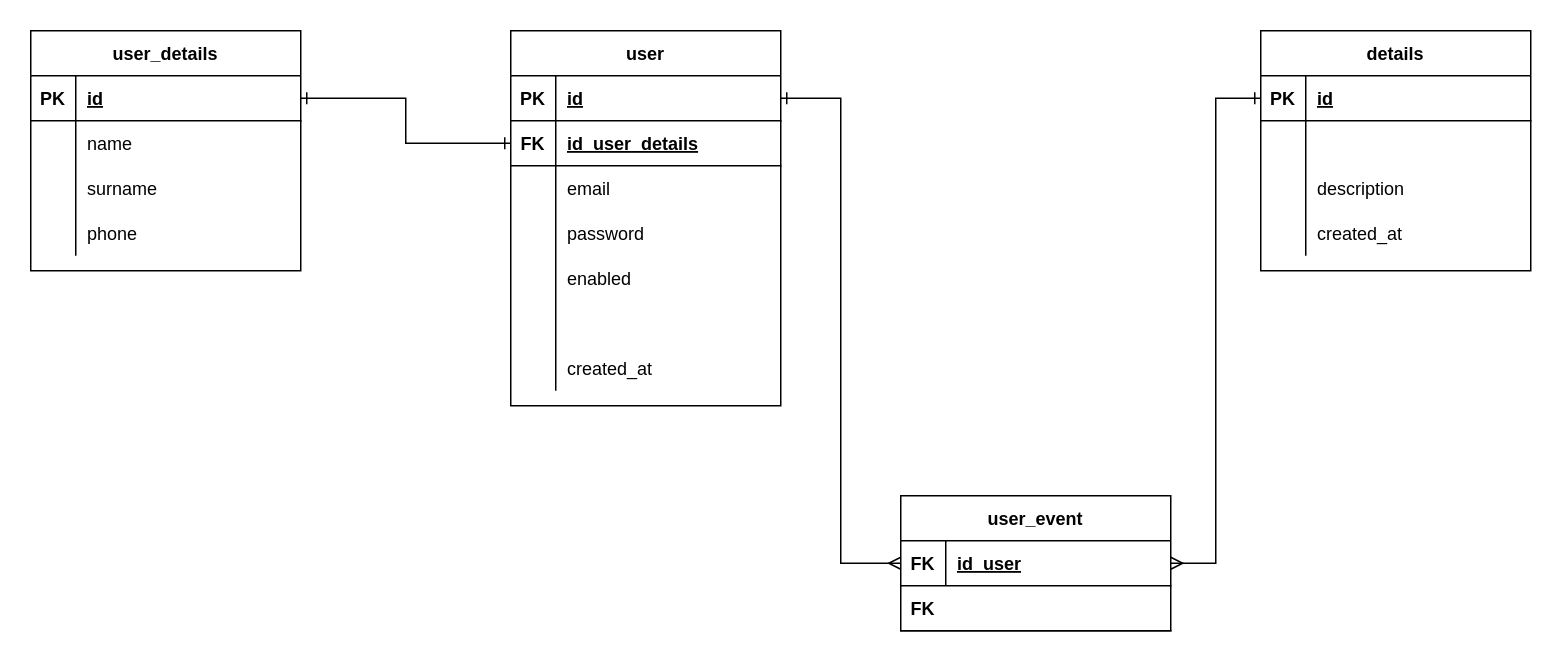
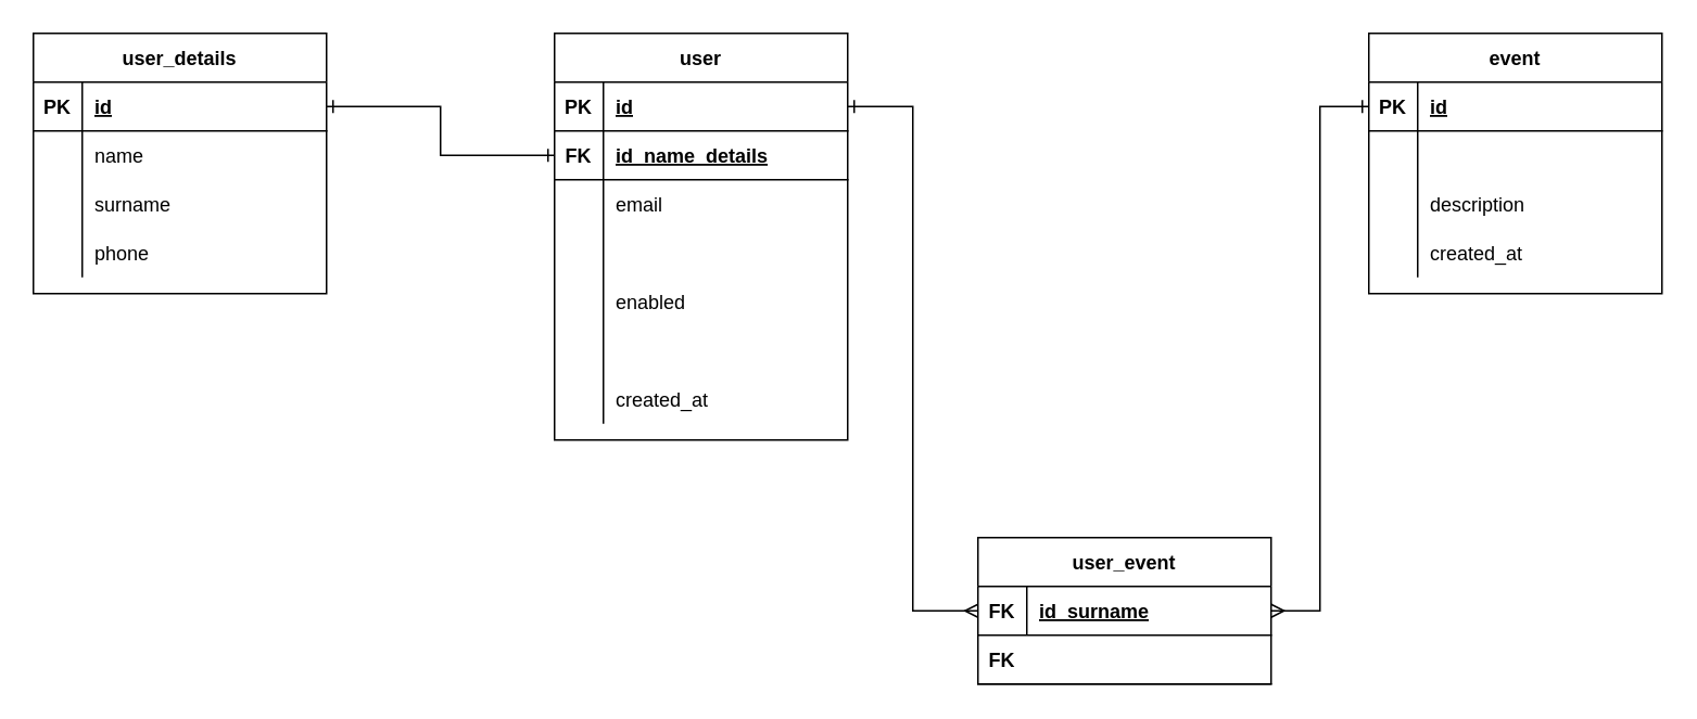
- <mxCell id="37" value="details" style="shape=table;startSize=30;container=1;collapsible=1;childLayout=tableLayout;fixedRows=1;rowLines=0;fontStyle=1;align=center;resizeLast=1;" vertex="1" parent="1"><mxGeometry x="840" y="20" width="180" height="160" as="geometry" /></mxCell>
+ <mxCell id="37" value="event" style="shape=table;startSize=30;container=1;collapsible=1;childLayout=tableLayout;fixedRows=1;rowLines=0;fontStyle=1;align=center;resizeLast=1;" vertex="1" parent="1"><mxGeometry x="840" y="20" width="180" height="160" as="geometry" /></mxCell>
- <mxCell id="8" value="id_user_details" style="shape=partialRectangle;connectable=0;fillColor=none;top=0;left=0;bottom=0;right=0;align=left;spacingLeft=6;fontStyle=5;overflow=hidden;" vertex="1" parent="6"><mxGeometry x="30" width="150" height="30" as="geometry" /></mxCell>
+ <mxCell id="8" value="id_name_details" style="shape=partialRectangle;connectable=0;fillColor=none;top=0;left=0;bottom=0;right=0;align=left;spacingLeft=6;fontStyle=5;overflow=hidden;" vertex="1" parent="6"><mxGeometry x="30" width="150" height="30" as="geometry" /></mxCell>
- <mxCell id="14" value="password" style="shape=partialRectangle;connectable=0;fillColor=none;top=0;left=0;bottom=0;right=0;align=left;spacingLeft=6;overflow=hidden;" vertex="1" parent="12"><mxGeometry x="30" width="150" height="30" as="geometry" /></mxCell>
- <mxCell id="52" value="id_user" style="shape=partialRectangle;connectable=0;fillColor=none;top=0;left=0;bottom=0;right=0;align=left;spacingLeft=6;fontStyle=5;overflow=hidden;" vertex="1" parent="50"><mxGeometry x="30" width="150" height="30" as="geometry" /></mxCell>
+ <mxCell id="52" value="id_surname" style="shape=partialRectangle;connectable=0;fillColor=none;top=0;left=0;bottom=0;right=0;align=left;spacingLeft=6;fontStyle=5;overflow=hidden;" vertex="1" parent="50"><mxGeometry x="30" width="150" height="30" as="geometry" /></mxCell>
